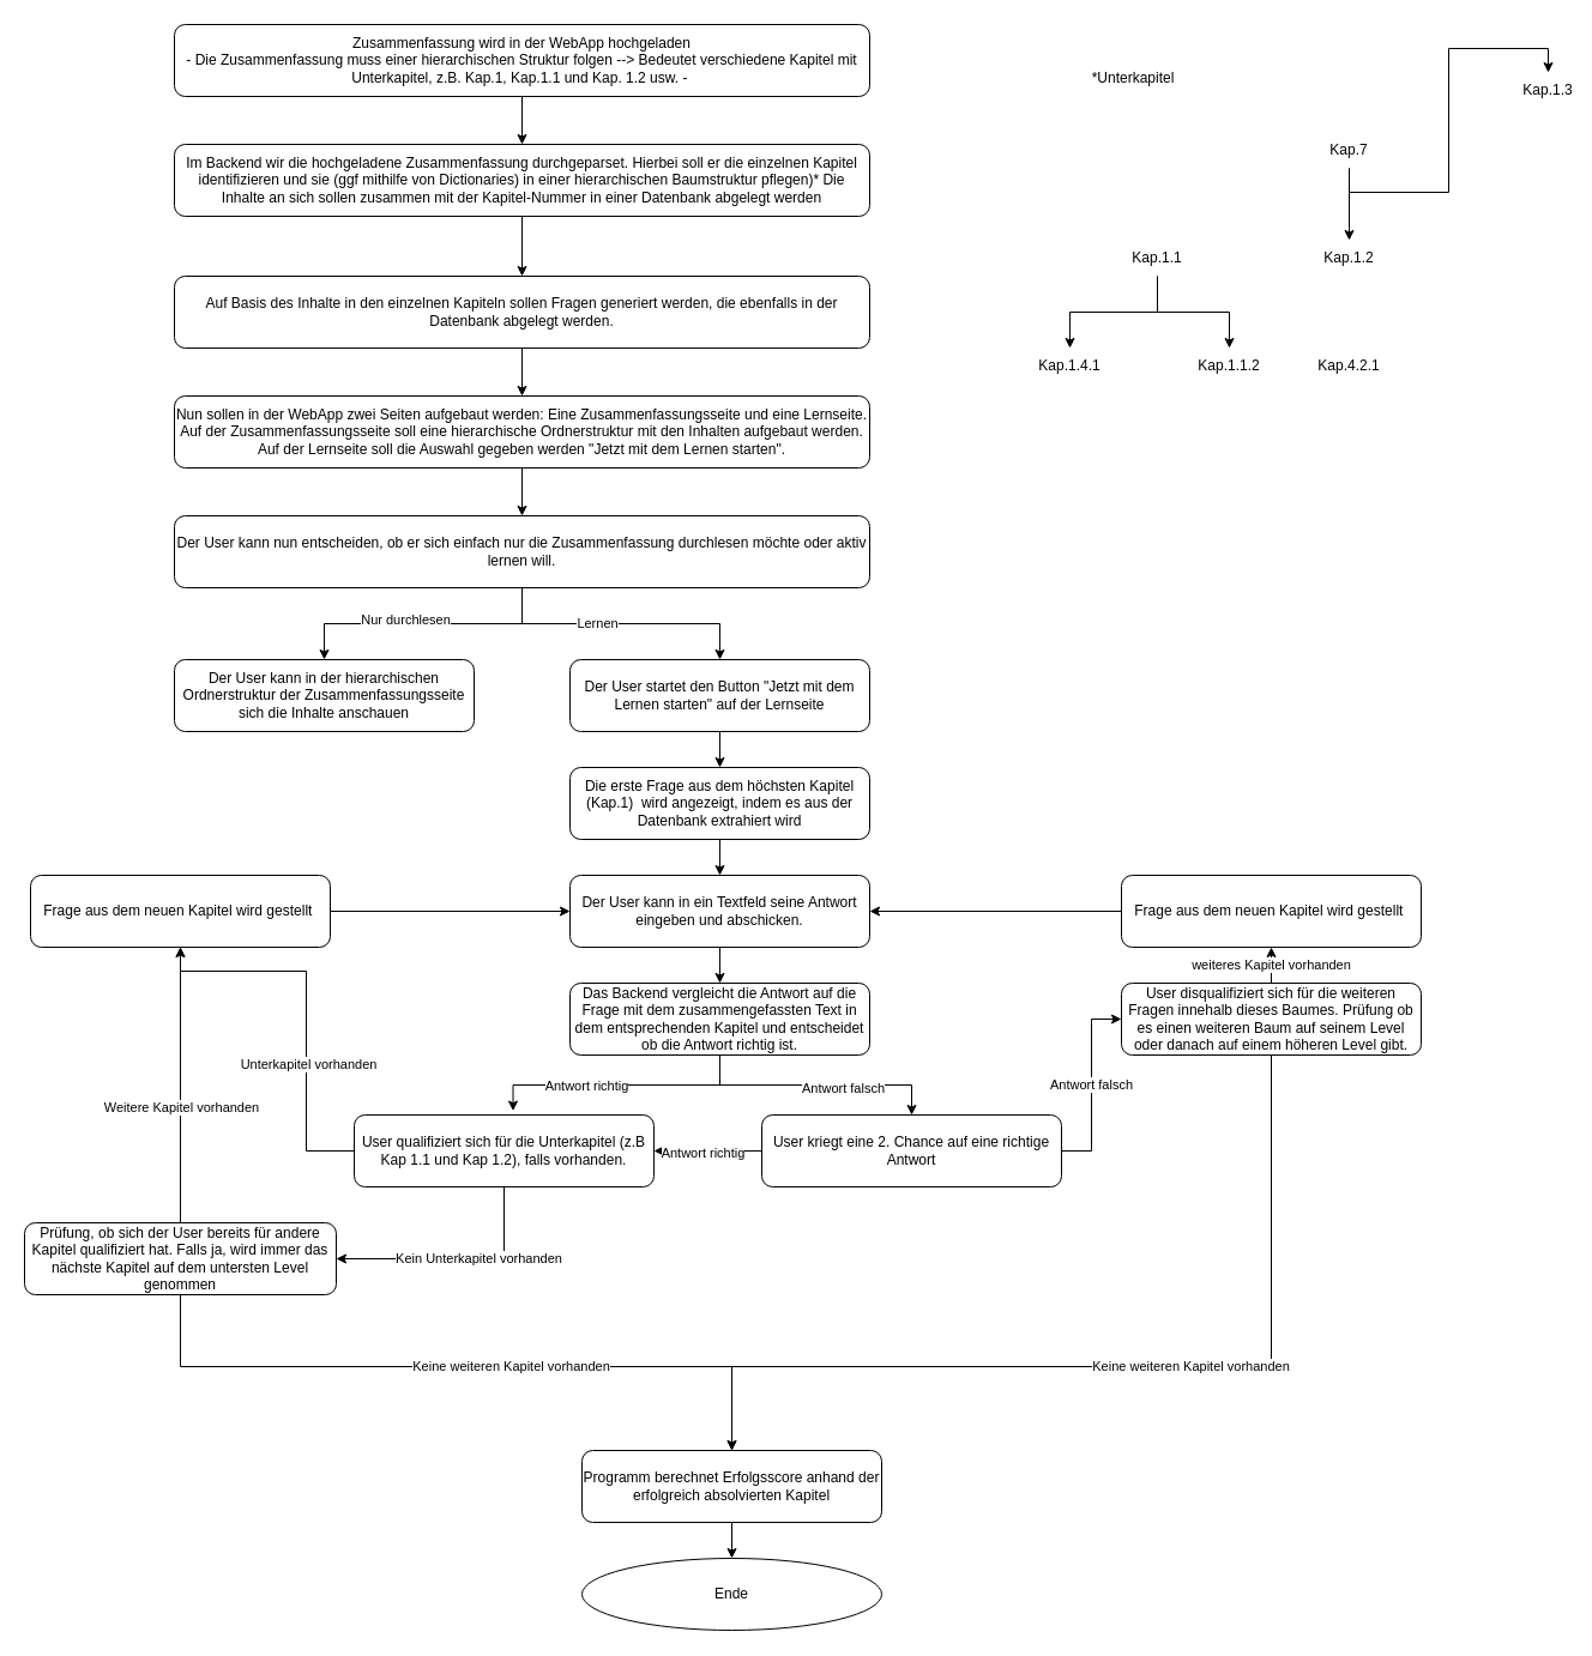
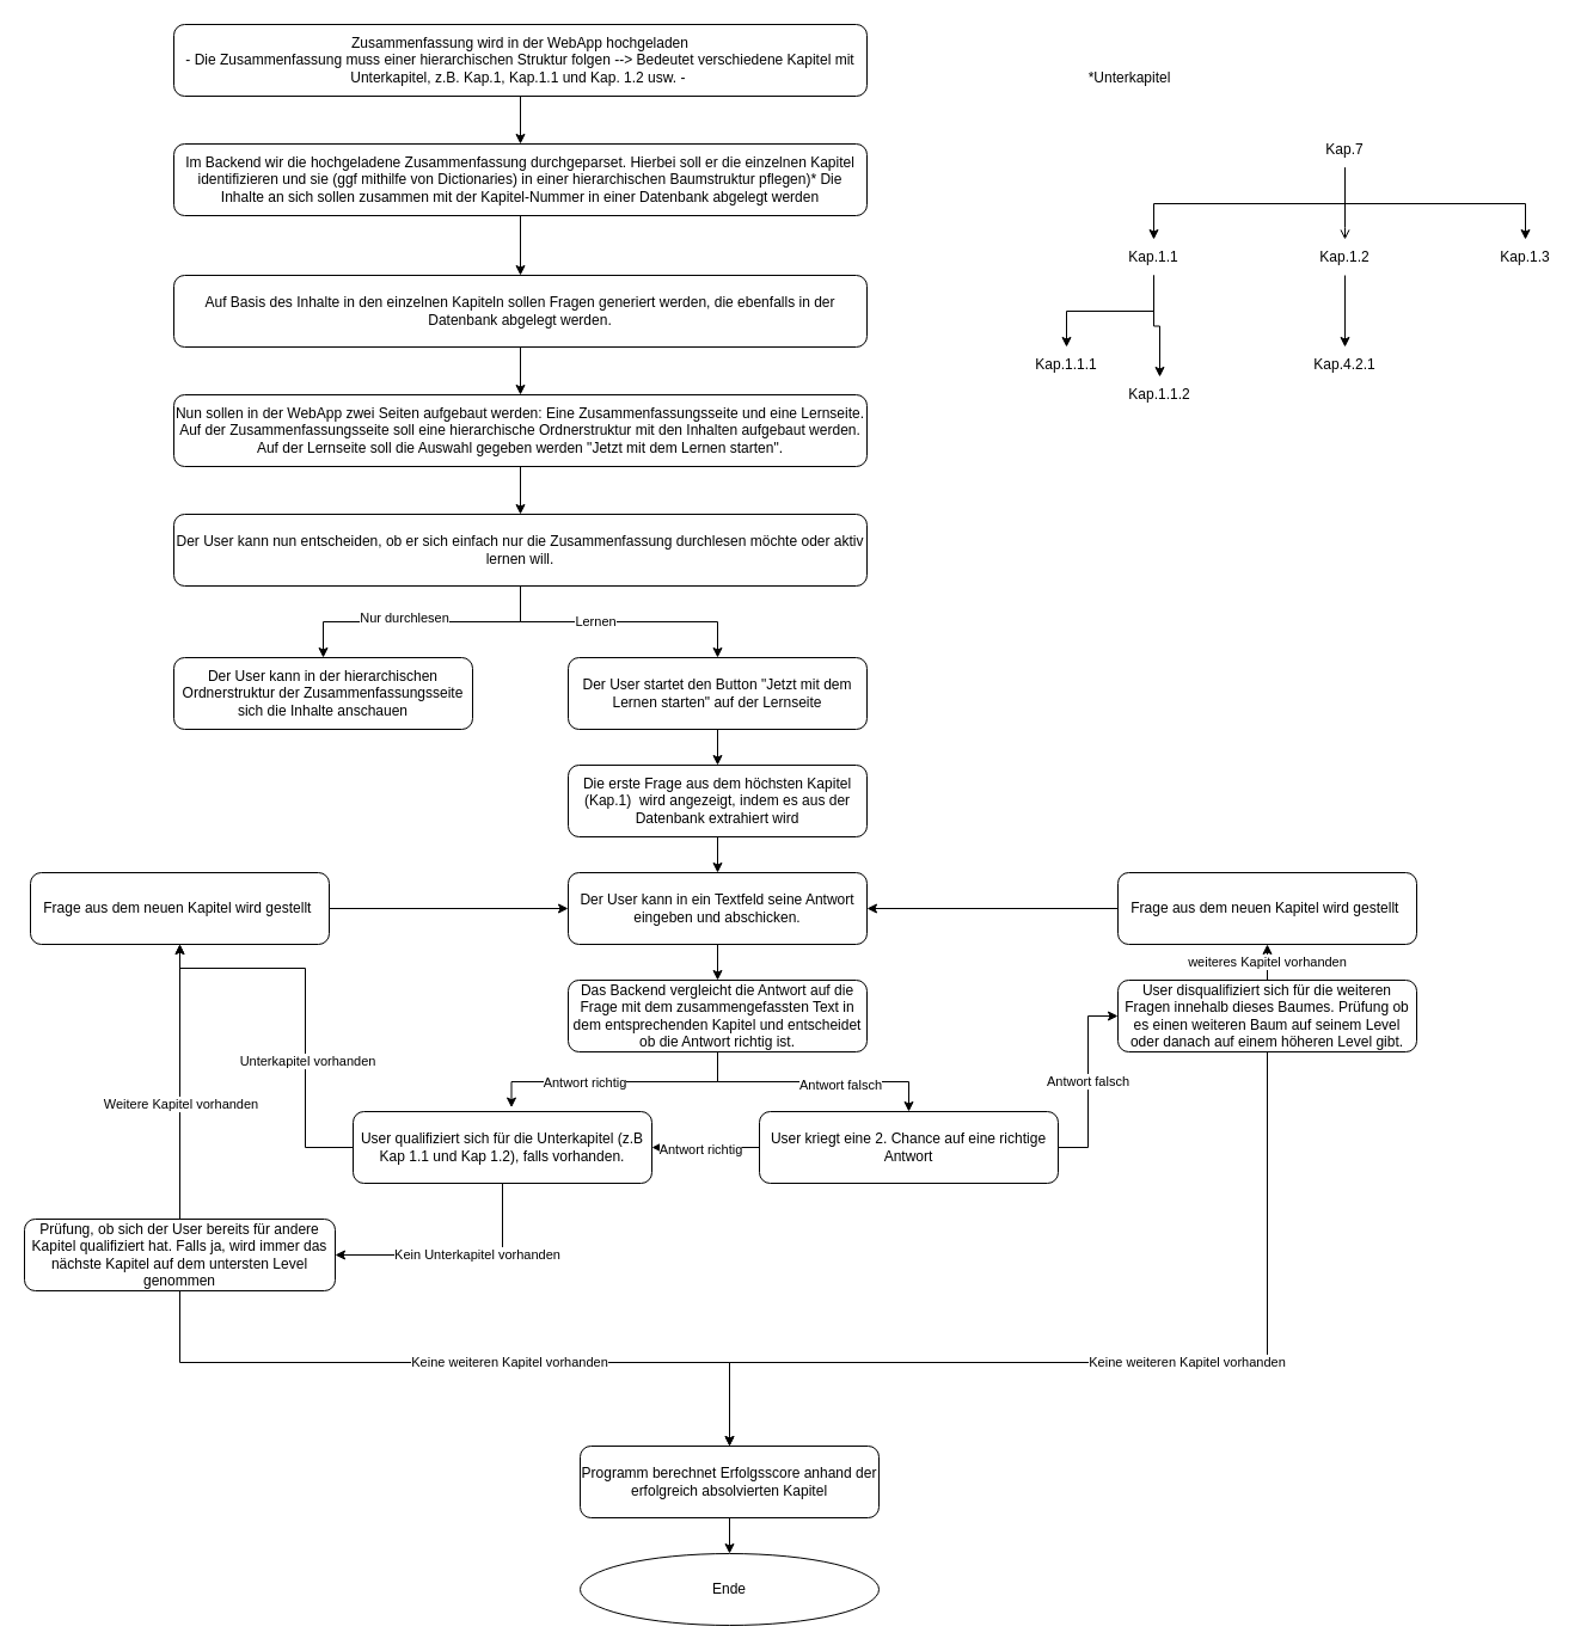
- <mxCell id="62" value="Kap.1.3" style="text;html=1;strokeColor=none;fillColor=none;align=center;verticalAlign=middle;whiteSpace=wrap;rounded=0;" vertex="1" parent="1"><mxGeometry x="1261" y="60" width="60" height="30" as="geometry" /></mxCell>
+ <mxCell id="62" value="Kap.1.3" style="text;html=1;strokeColor=none;fillColor=none;align=center;verticalAlign=middle;whiteSpace=wrap;rounded=0;" vertex="1" parent="1"><mxGeometry x="1246" y="200" width="60" height="30" as="geometry" /></mxCell>
+ <mxCell id="53" style="edgeStyle=orthogonalEdgeStyle;rounded=0;orthogonalLoop=1;jettySize=auto;html=1;exitX=0.5;exitY=1;exitDx=0;exitDy=0;entryX=0.5;entryY=0;entryDx=0;entryDy=0;" edge="1" parent="1" source="56" target="59"><mxGeometry relative="1" as="geometry" /></mxCell>
- <mxCell id="54" style="edgeStyle=orthogonalEdgeStyle;rounded=0;orthogonalLoop=1;jettySize=auto;html=1;exitX=0.5;exitY=1;exitDx=0;exitDy=0;" edge="1" parent="1" source="56" target="61"><mxGeometry relative="1" as="geometry"><Array as="points"><mxPoint x="1125" y="190" /><mxPoint x="1125" y="190" /></Array></mxGeometry></mxCell>
+ <mxCell id="54" style="edgeStyle=orthogonalEdgeStyle;rounded=0;orthogonalLoop=1;jettySize=auto;html=1;exitX=0.5;exitY=1;exitDx=0;exitDy=0;endArrow=open;" edge="1" parent="1" source="56" target="61"><mxGeometry relative="1" as="geometry"><Array as="points"><mxPoint x="1125" y="190" /><mxPoint x="1125" y="190" /></Array></mxGeometry></mxCell>
+ <mxCell id="60" style="edgeStyle=orthogonalEdgeStyle;rounded=0;orthogonalLoop=1;jettySize=auto;html=1;exitX=0.5;exitY=1;exitDx=0;exitDy=0;" edge="1" parent="1" source="61" target="65"><mxGeometry relative="1" as="geometry" /></mxCell>
- <mxCell id="63" value="Kap.1.4.1" style="text;html=1;strokeColor=none;fillColor=none;align=center;verticalAlign=middle;whiteSpace=wrap;rounded=0;" vertex="1" parent="1"><mxGeometry x="862" y="290" width="60" height="30" as="geometry" /></mxCell>
+ <mxCell id="63" value="Kap.1.1.1" style="text;html=1;strokeColor=none;fillColor=none;align=center;verticalAlign=middle;whiteSpace=wrap;rounded=0;" vertex="1" parent="1"><mxGeometry x="862" y="290" width="60" height="30" as="geometry" /></mxCell>
- <mxCell id="64" value="Kap.1.1.2" style="text;html=1;strokeColor=none;fillColor=none;align=center;verticalAlign=middle;whiteSpace=wrap;rounded=0;" vertex="1" parent="1"><mxGeometry x="995" y="290" width="60" height="30" as="geometry" /></mxCell>
+ <mxCell id="64" value="Kap.1.1.2" style="text;html=1;strokeColor=none;fillColor=none;align=center;verticalAlign=middle;whiteSpace=wrap;rounded=0;" vertex="1" parent="1"><mxGeometry x="940" y="315" width="60" height="30" as="geometry" /></mxCell>
